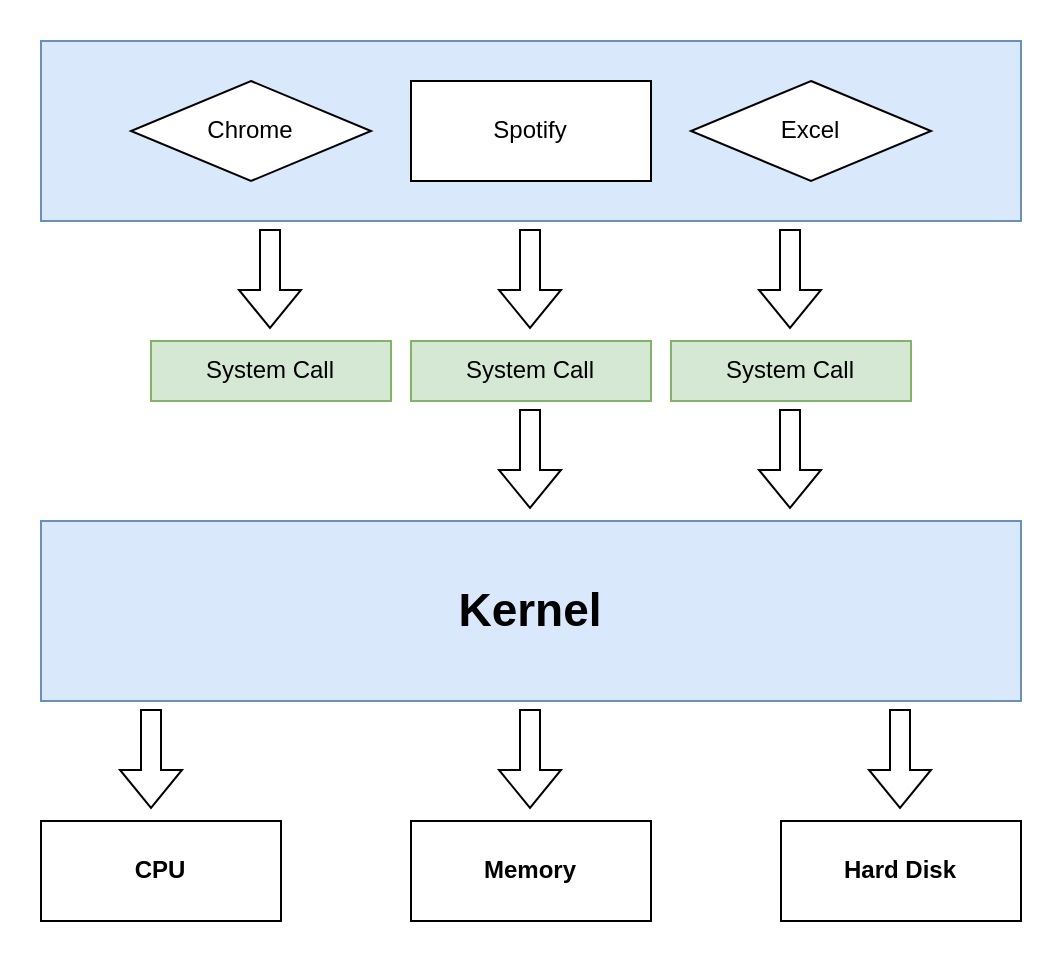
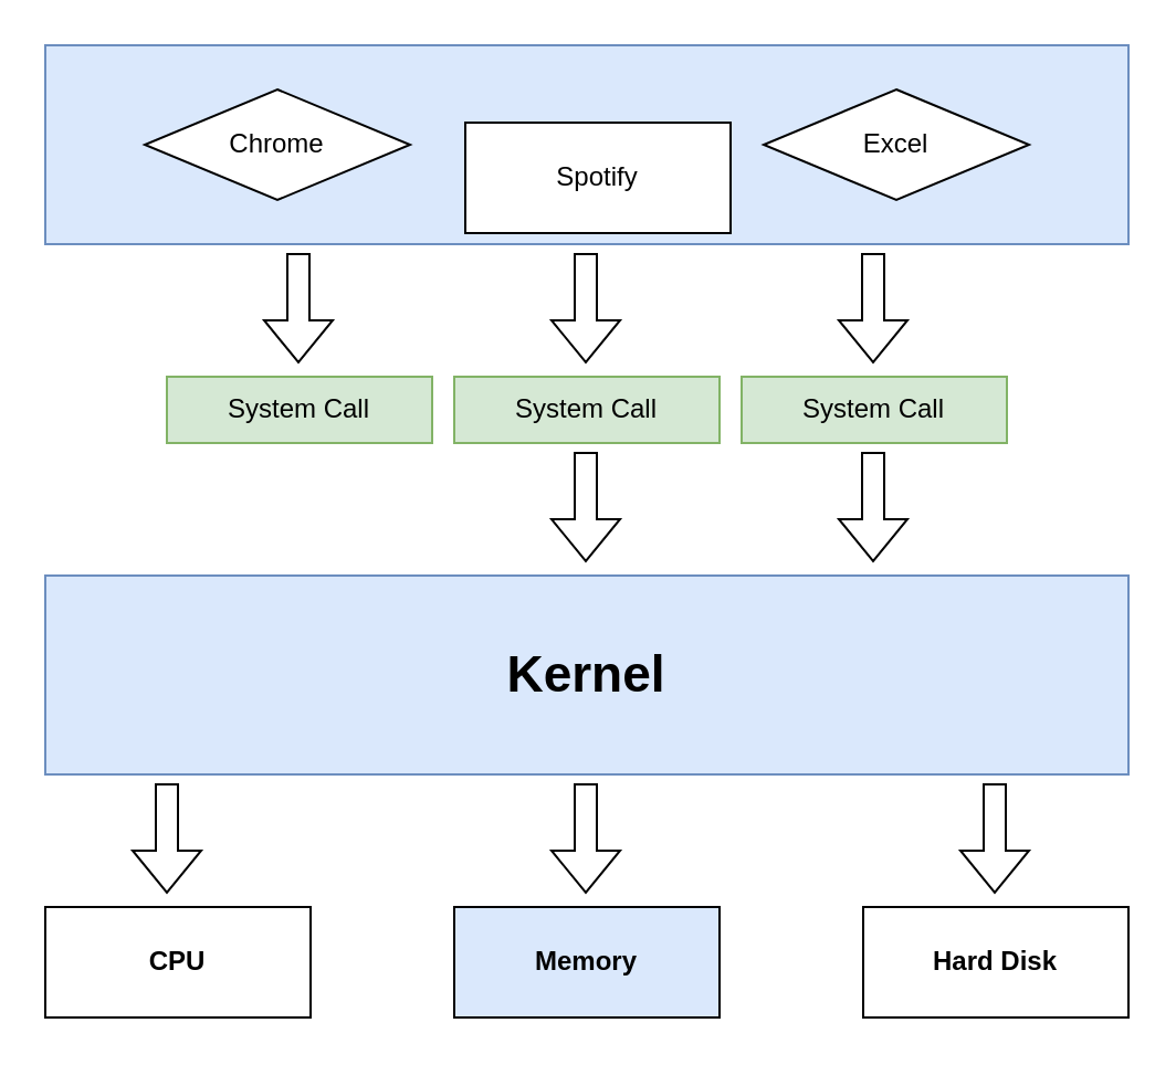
- <mxCell id="4" value="Spotify" style="rounded=0;whiteSpace=wrap;html=1;" parent="1" vertex="1"><mxGeometry x="205" y="40" width="120" height="50" as="geometry" /></mxCell>
+ <mxCell id="4" value="Spotify" style="rounded=0;whiteSpace=wrap;html=1;" parent="1" vertex="1"><mxGeometry x="210" y="55" width="120" height="50" as="geometry" /></mxCell>
- <mxCell id="16" value="Memory" style="rounded=0;whiteSpace=wrap;html=1;fontStyle=1" parent="1" vertex="1"><mxGeometry x="205" y="410" width="120" height="50" as="geometry" /></mxCell>
+ <mxCell id="16" value="Memory" style="rounded=0;whiteSpace=wrap;html=1;fontStyle=1;fillColor=#dae8fc;" parent="1" vertex="1"><mxGeometry x="205" y="410" width="120" height="50" as="geometry" /></mxCell>
